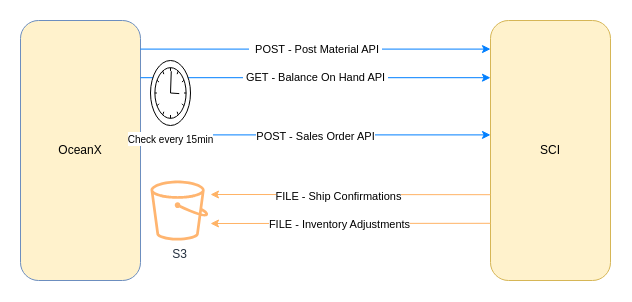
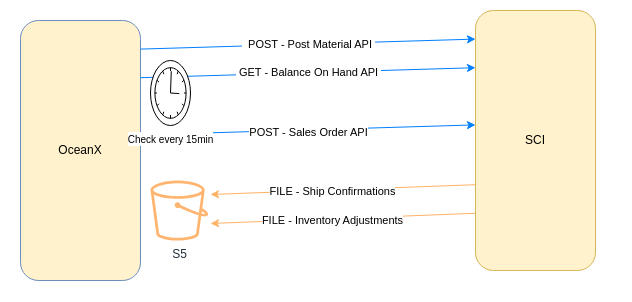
- <mxCell id="3" value="SCI" style="rounded=1;whiteSpace=wrap;html=1;points=[[0,0,0,0,0],[0,0.11,0,0,0],[0,0.22,0,0,0],[0,0.25,0,0,0],[0,0.33,0,0,0],[0,0.44,0,0,0],[0,0.5,0,0,0],[0,0.56,0,0,0],[0,0.67,0,0,0],[0,0.75,0,0,0],[0,0.78,0,0,0],[0,0.89,0,0,0],[0,1,0,0,0],[0.25,0,0,0,0],[0.25,1,0,0,0],[0.5,0,0,0,0],[0.5,1,0,0,0],[0.75,0,0,0,0],[0.75,1,0,0,0],[1,0,0,0,0],[1,0.11,0,0,0],[1,0.22,0,0,0],[1,0.25,0,0,0],[1,0.33,0,0,0],[1,0.44,0,0,0],[1,0.5,0,0,0],[1,0.56,0,0,0],[1,0.67,0,0,0],[1,0.75,0,0,0],[1,0.78,0,0,0],[1,0.89,0,0,0],[1,1,0,0,0]];fillColor=#fff2cc;strokeColor=#d6b656;" parent="1" vertex="1"><mxGeometry x="490" y="20" width="120" height="260" as="geometry" /></mxCell>
+ <mxCell id="3" value="SCI" style="rounded=1;whiteSpace=wrap;html=1;points=[[0,0,0,0,0],[0,0.11,0,0,0],[0,0.22,0,0,0],[0,0.25,0,0,0],[0,0.33,0,0,0],[0,0.44,0,0,0],[0,0.5,0,0,0],[0,0.56,0,0,0],[0,0.67,0,0,0],[0,0.75,0,0,0],[0,0.78,0,0,0],[0,0.89,0,0,0],[0,1,0,0,0],[0.25,0,0,0,0],[0.25,1,0,0,0],[0.5,0,0,0,0],[0.5,1,0,0,0],[0.75,0,0,0,0],[0.75,1,0,0,0],[1,0,0,0,0],[1,0.11,0,0,0],[1,0.22,0,0,0],[1,0.25,0,0,0],[1,0.33,0,0,0],[1,0.44,0,0,0],[1,0.5,0,0,0],[1,0.56,0,0,0],[1,0.67,0,0,0],[1,0.75,0,0,0],[1,0.78,0,0,0],[1,0.89,0,0,0],[1,1,0,0,0]];fillColor=#fff2cc;strokeColor=#d6b656;" parent="1" vertex="1"><mxGeometry x="475" y="10" width="120" height="260" as="geometry" /></mxCell>
- <mxCell id="13" value="S3" style="sketch=0;outlineConnect=0;fontColor=#232F3E;gradientColor=none;fillColor=#FFB570;strokeColor=none;dashed=0;verticalLabelPosition=bottom;verticalAlign=top;align=center;html=1;fontSize=12;fontStyle=0;aspect=fixed;pointerEvents=1;shape=mxgraph.aws4.bucket;" vertex="1" parent="1"><mxGeometry x="150" y="180" width="57.7" height="60" as="geometry" /></mxCell>
+ <mxCell id="13" value="S5" style="sketch=0;outlineConnect=0;fontColor=#232F3E;gradientColor=none;fillColor=#FFB570;strokeColor=none;dashed=0;verticalLabelPosition=bottom;verticalAlign=top;align=center;html=1;fontSize=12;fontStyle=0;aspect=fixed;pointerEvents=1;shape=mxgraph.aws4.bucket;" vertex="1" parent="1"><mxGeometry x="150" y="180" width="57.7" height="60" as="geometry" /></mxCell>
